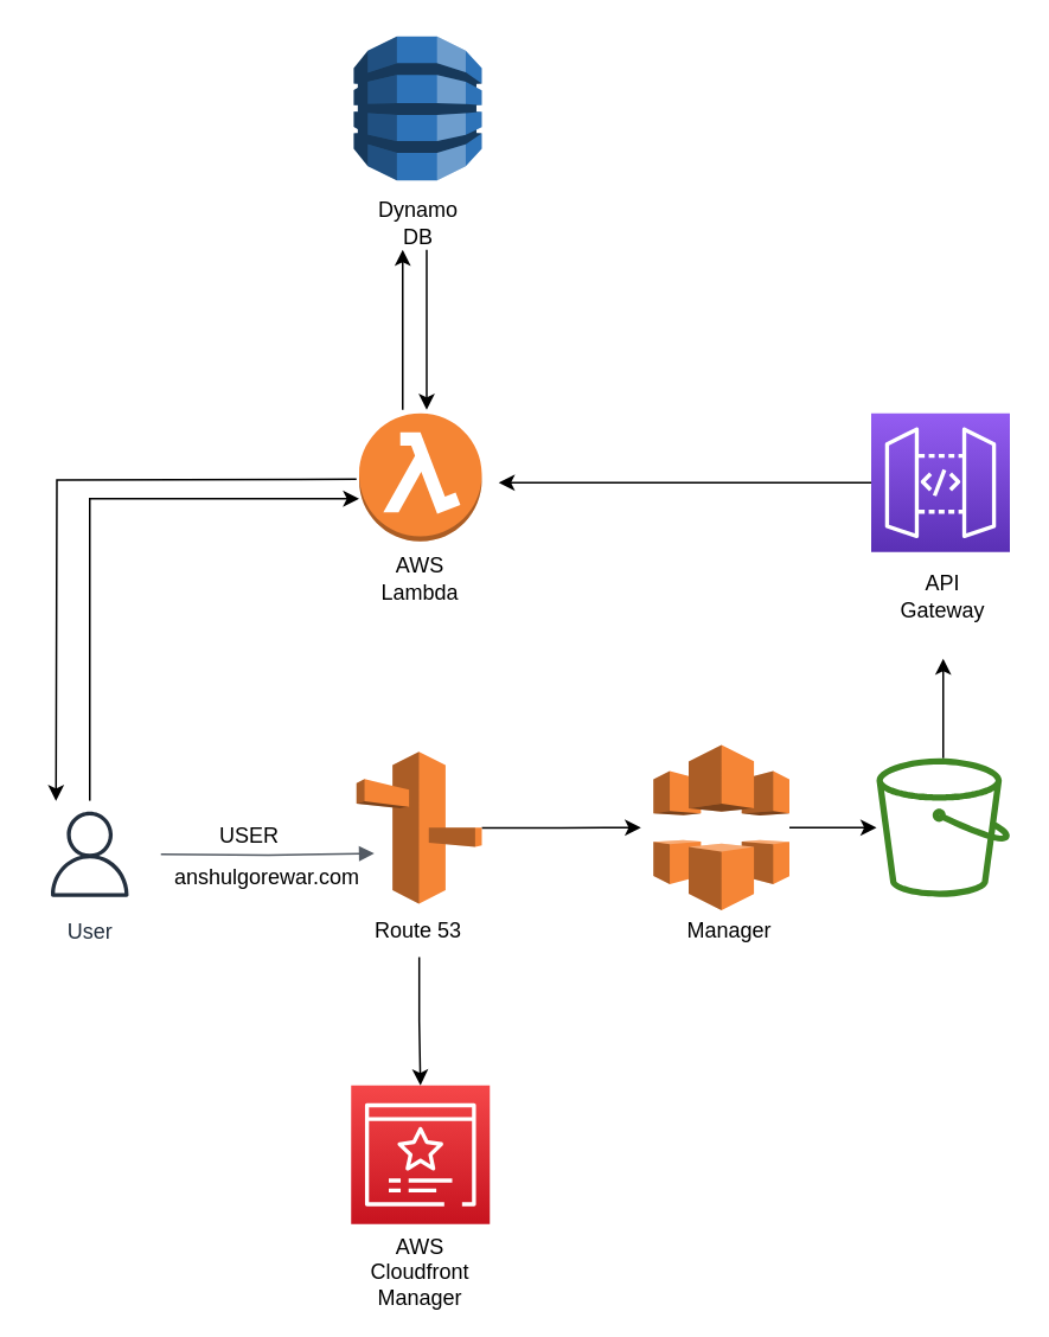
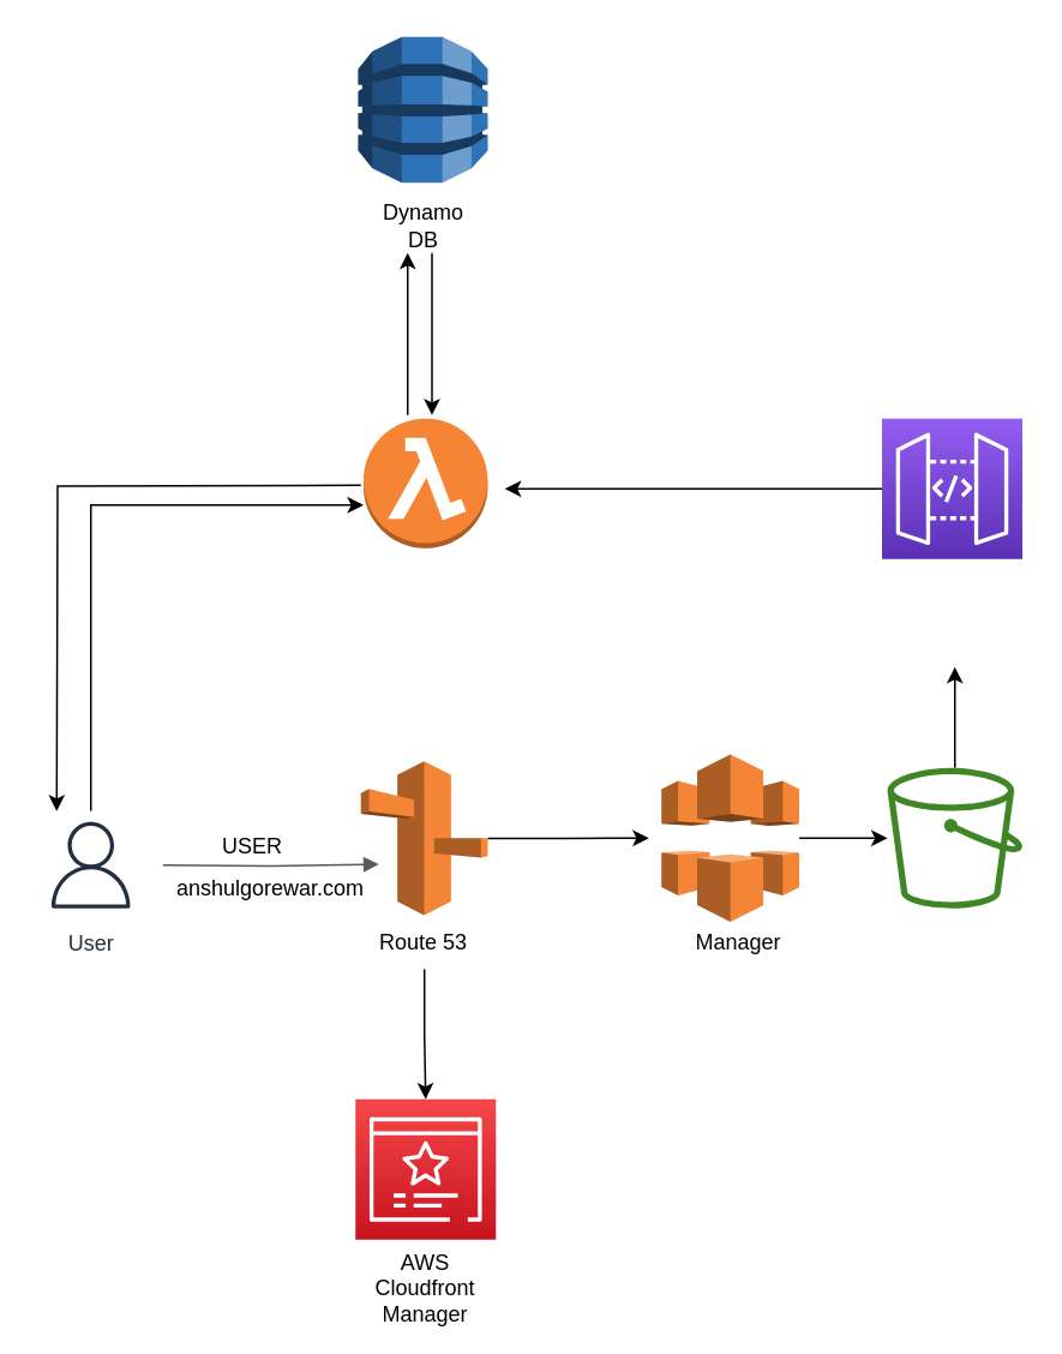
- <mxCell id="22" value="AWS Lambda" style="text;strokeColor=none;align=center;fillColor=none;html=1;verticalAlign=middle;whiteSpace=wrap;rounded=0;" vertex="1" parent="1"><mxGeometry x="206" y="310" width="60" height="30" as="geometry" /></mxCell>
- <mxCell id="16" value="API Gateway" style="text;strokeColor=none;align=center;fillColor=none;html=1;verticalAlign=middle;whiteSpace=wrap;rounded=0;" vertex="1" parent="1"><mxGeometry x="500" y="320" width="60" height="30" as="geometry" /></mxCell>
